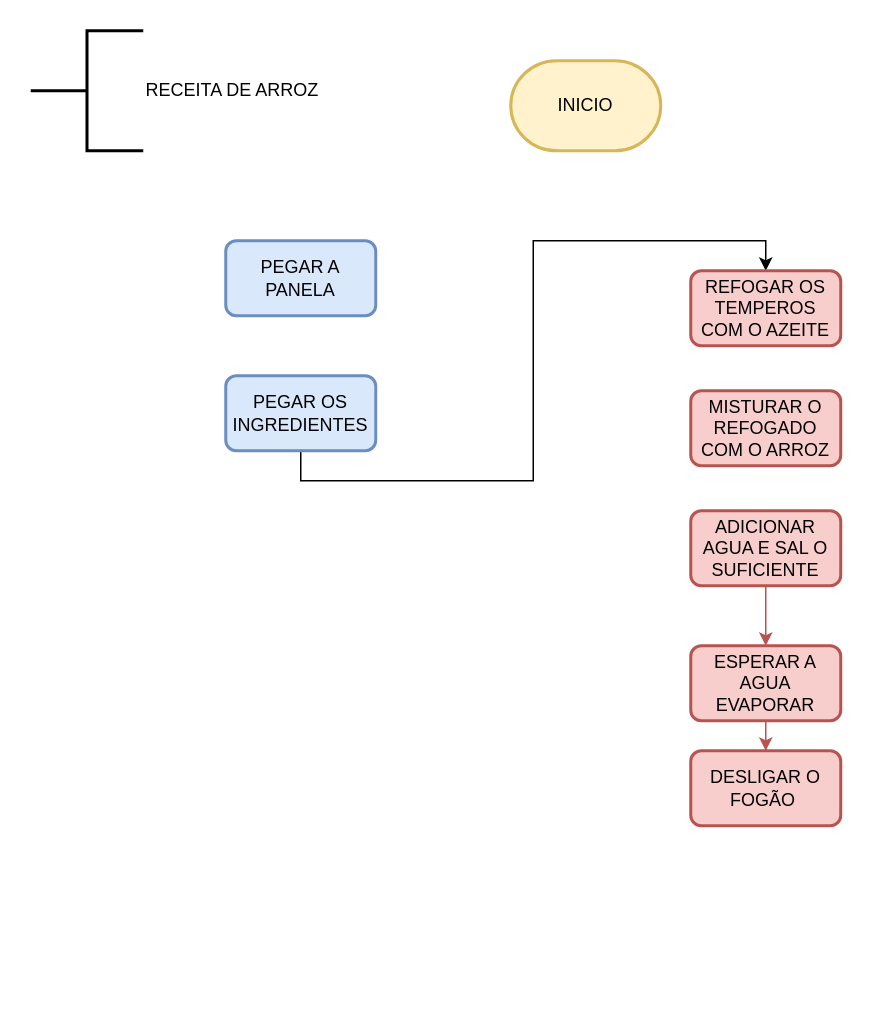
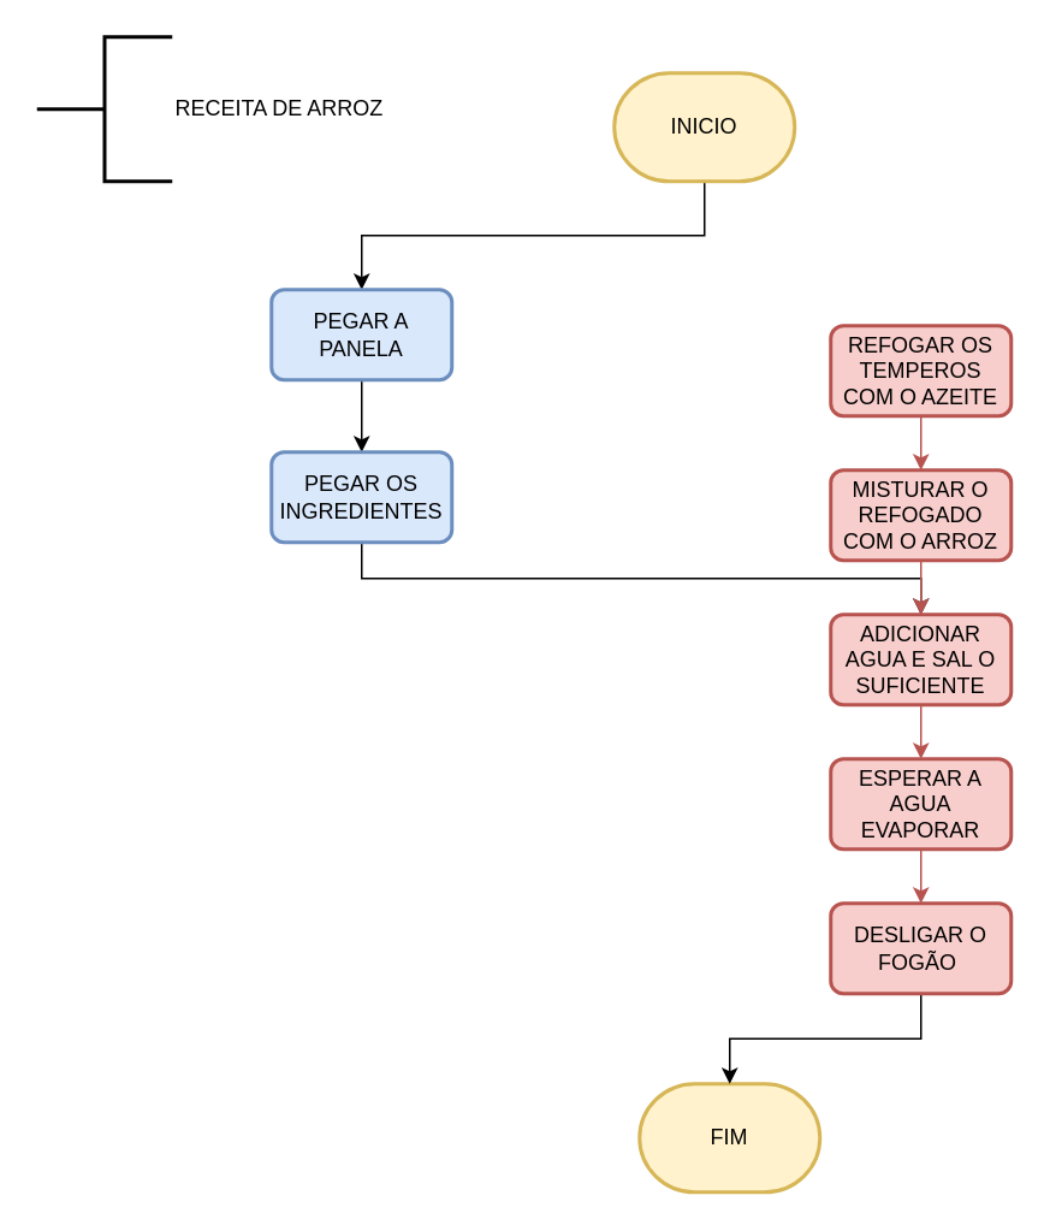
+ <mxCell id="3" style="edgeStyle=orthogonalEdgeStyle;rounded=0;orthogonalLoop=1;jettySize=auto;html=1;exitX=0.5;exitY=1;exitDx=0;exitDy=0;exitPerimeter=0;entryX=0.5;entryY=0;entryDx=0;entryDy=0;" edge="1" parent="1" source="4" target="7"><mxGeometry relative="1" as="geometry" /></mxCell>
- <mxCell id="8" style="edgeStyle=orthogonalEdgeStyle;rounded=0;orthogonalLoop=1;jettySize=auto;html=1;exitX=0.5;exitY=1;exitDx=0;exitDy=0;entryX=0.5;entryY=0;entryDx=0;entryDy=0;" edge="1" parent="1" source="9" target="11"><mxGeometry relative="1" as="geometry" /></mxCell>
+ <mxCell id="8" style="edgeStyle=orthogonalEdgeStyle;rounded=0;orthogonalLoop=1;jettySize=auto;html=1;exitX=0.5;exitY=1;exitDx=0;exitDy=0;" edge="1" parent="1" source="9" target="15"><mxGeometry relative="1" as="geometry" /></mxCell>
+ <mxCell id="6" style="edgeStyle=orthogonalEdgeStyle;rounded=0;orthogonalLoop=1;jettySize=auto;html=1;exitX=0.5;exitY=1;exitDx=0;exitDy=0;entryX=0.5;entryY=0;entryDx=0;entryDy=0;" edge="1" parent="1" source="7" target="9"><mxGeometry relative="1" as="geometry" /></mxCell>
+ <mxCell id="10" style="edgeStyle=orthogonalEdgeStyle;rounded=0;orthogonalLoop=1;jettySize=auto;html=1;exitX=0.5;exitY=1;exitDx=0;exitDy=0;fillColor=#f8cecc;strokeColor=#b85450;" edge="1" parent="1" source="11" target="13"><mxGeometry relative="1" as="geometry" /></mxCell>
+ <mxCell id="12" style="edgeStyle=orthogonalEdgeStyle;rounded=0;orthogonalLoop=1;jettySize=auto;html=1;exitX=0.5;exitY=1;exitDx=0;exitDy=0;entryX=0.5;entryY=0;entryDx=0;entryDy=0;fillColor=#f8cecc;strokeColor=#b85450;" edge="1" parent="1" source="13" target="15"><mxGeometry relative="1" as="geometry" /></mxCell>
- <mxCell id="17" value="ESPERAR A AGUA EVAPORAR" style="rounded=1;whiteSpace=wrap;html=1;absoluteArcSize=1;arcSize=14;strokeWidth=2;fillColor=#f8cecc;strokeColor=#b85450;" vertex="1" parent="1"><mxGeometry x="460" y="430" width="100" height="50" as="geometry" /></mxCell>
+ <mxCell id="17" value="ESPERAR A AGUA EVAPORAR" style="rounded=1;whiteSpace=wrap;html=1;absoluteArcSize=1;arcSize=14;strokeWidth=2;fillColor=#f8cecc;strokeColor=#b85450;" vertex="1" parent="1"><mxGeometry x="460" y="420" width="100" height="50" as="geometry" /></mxCell>
+ <mxCell id="18" style="edgeStyle=orthogonalEdgeStyle;rounded=0;orthogonalLoop=1;jettySize=auto;html=1;exitX=0.5;exitY=1;exitDx=0;exitDy=0;entryX=0.5;entryY=0;entryDx=0;entryDy=0;entryPerimeter=0;" edge="1" parent="1" source="19" target="5"><mxGeometry relative="1" as="geometry" /></mxCell>
+ <mxCell id="5" value="FIM" style="strokeWidth=2;html=1;shape=mxgraph.flowchart.terminator;whiteSpace=wrap;fillColor=#fff2cc;strokeColor=#d6b656;" vertex="1" parent="1"><mxGeometry x="354" y="600" width="100" height="60" as="geometry" /></mxCell>
